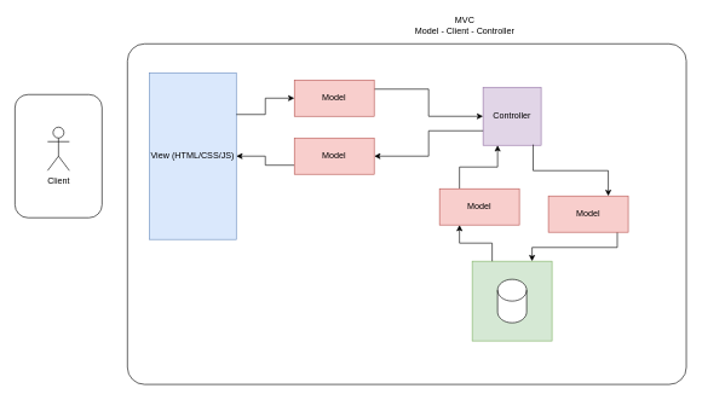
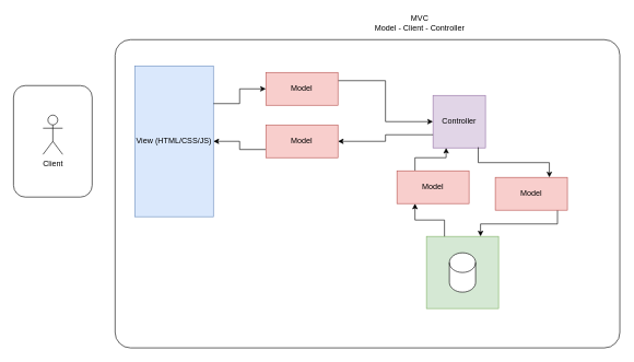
- <mxCell id="8" value="Controller" style="whiteSpace=wrap;html=1;aspect=fixed;fillColor=#e1d5e7;strokeColor=#9673a6;" vertex="1" parent="1"><mxGeometry x="665" y="120" width="80" height="80" as="geometry" /></mxCell>
+ <mxCell id="8" value="Controller" style="whiteSpace=wrap;html=1;aspect=fixed;fillColor=#e1d5e7;strokeColor=#9673a6;" vertex="1" parent="1"><mxGeometry x="660" y="145" width="80" height="80" as="geometry" /></mxCell>
